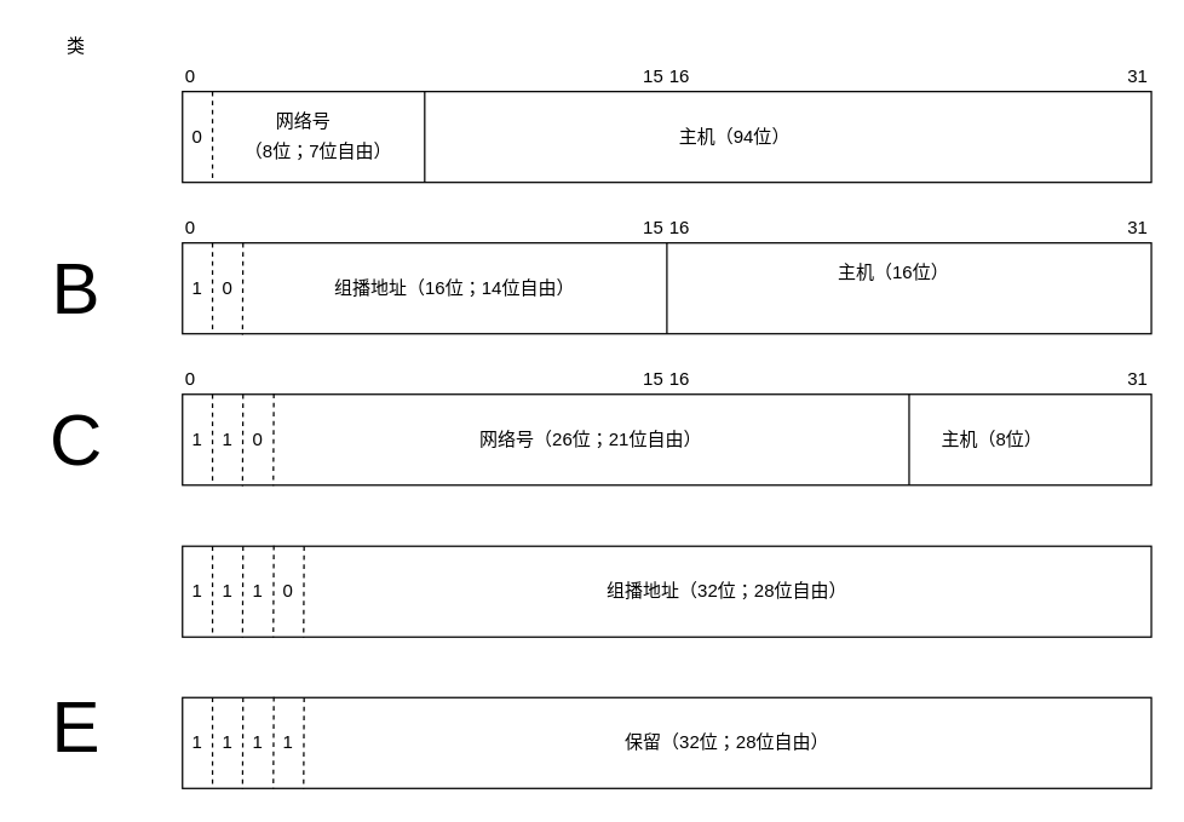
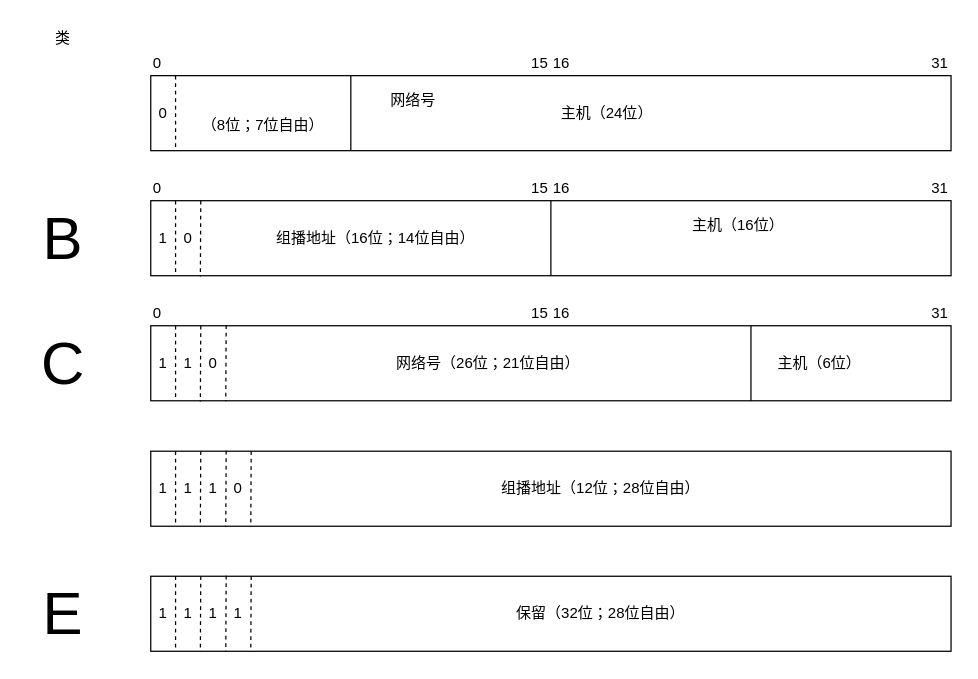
- <mxCell id="24" value="网络号" style="text;html=1;strokeColor=none;fillColor=none;align=center;verticalAlign=middle;whiteSpace=wrap;rounded=0;" vertex="1" parent="18"><mxGeometry x="160" y="10" width="40" height="20" as="geometry" /></mxCell>
+ <mxCell id="24" value="网络号" style="text;html=1;strokeColor=none;fillColor=none;align=center;verticalAlign=middle;whiteSpace=wrap;rounded=0;" vertex="1" parent="18"><mxGeometry x="290" y="10" width="40" height="20" as="geometry" /></mxCell>
- <mxCell id="23" value="主机（94位）" style="text;html=1;strokeColor=none;fillColor=none;align=center;verticalAlign=middle;whiteSpace=wrap;rounded=0;" vertex="1" parent="18"><mxGeometry x="360" y="20" width="210" height="20" as="geometry" /></mxCell>
+ <mxCell id="23" value="主机（24位）" style="text;html=1;strokeColor=none;fillColor=none;align=center;verticalAlign=middle;whiteSpace=wrap;rounded=0;" vertex="1" parent="18"><mxGeometry x="360" y="20" width="210" height="20" as="geometry" /></mxCell>
- <mxCell id="31" value="主机（8位）" style="text;html=1;strokeColor=none;fillColor=none;align=center;verticalAlign=middle;whiteSpace=wrap;rounded=0;" vertex="1" parent="1"><mxGeometry x="550" y="280" width="210" height="20" as="geometry" /></mxCell>
+ <mxCell id="31" value="主机（6位）" style="text;html=1;strokeColor=none;fillColor=none;align=center;verticalAlign=middle;whiteSpace=wrap;rounded=0;" vertex="1" parent="1"><mxGeometry x="550" y="280" width="210" height="20" as="geometry" /></mxCell>
- <mxCell id="46" value="组播地址（32位；28位自由）" style="text;html=1;strokeColor=none;fillColor=none;align=center;verticalAlign=middle;whiteSpace=wrap;rounded=0;" vertex="1" parent="1"><mxGeometry x="200" y="380.33" width="560" height="20" as="geometry" /></mxCell>
+ <mxCell id="46" value="组播地址（12位；28位自由）" style="text;html=1;strokeColor=none;fillColor=none;align=center;verticalAlign=middle;whiteSpace=wrap;rounded=0;" vertex="1" parent="1"><mxGeometry x="200" y="380.33" width="560" height="20" as="geometry" /></mxCell>
- <mxCell id="57" value="&lt;span style=&quot;font-size: 48px&quot;&gt;E&lt;/span&gt;" style="text;html=1;strokeColor=none;fillColor=none;align=center;verticalAlign=middle;whiteSpace=wrap;rounded=0;" vertex="1" parent="1"><mxGeometry x="20" y="450.33" width="60" height="60" as="geometry" /></mxCell>
+ <mxCell id="57" value="&lt;span style=&quot;font-size: 48px&quot;&gt;E&lt;/span&gt;" style="text;html=1;strokeColor=none;fillColor=none;align=center;verticalAlign=middle;whiteSpace=wrap;rounded=0;" vertex="1" parent="1"><mxGeometry x="20" y="460.33" width="60" height="60" as="geometry" /></mxCell>
